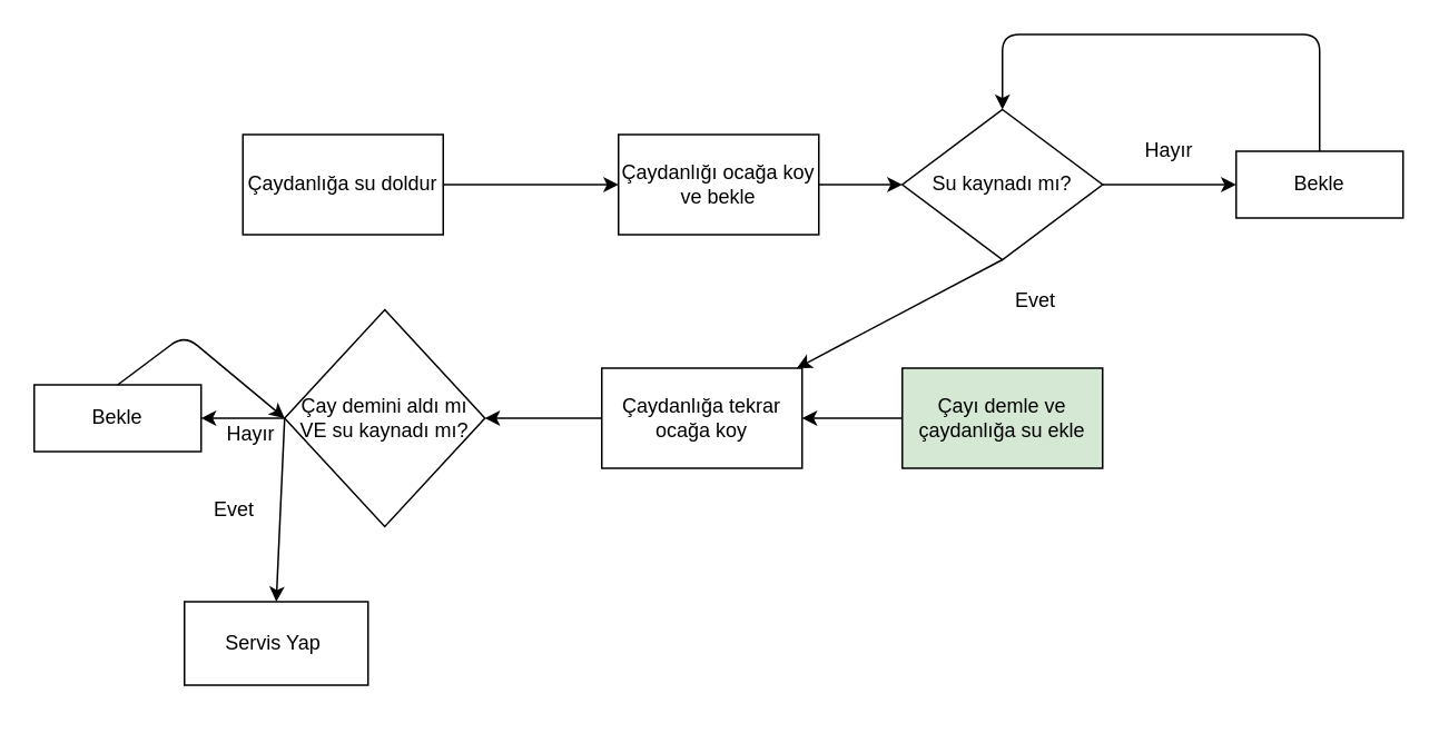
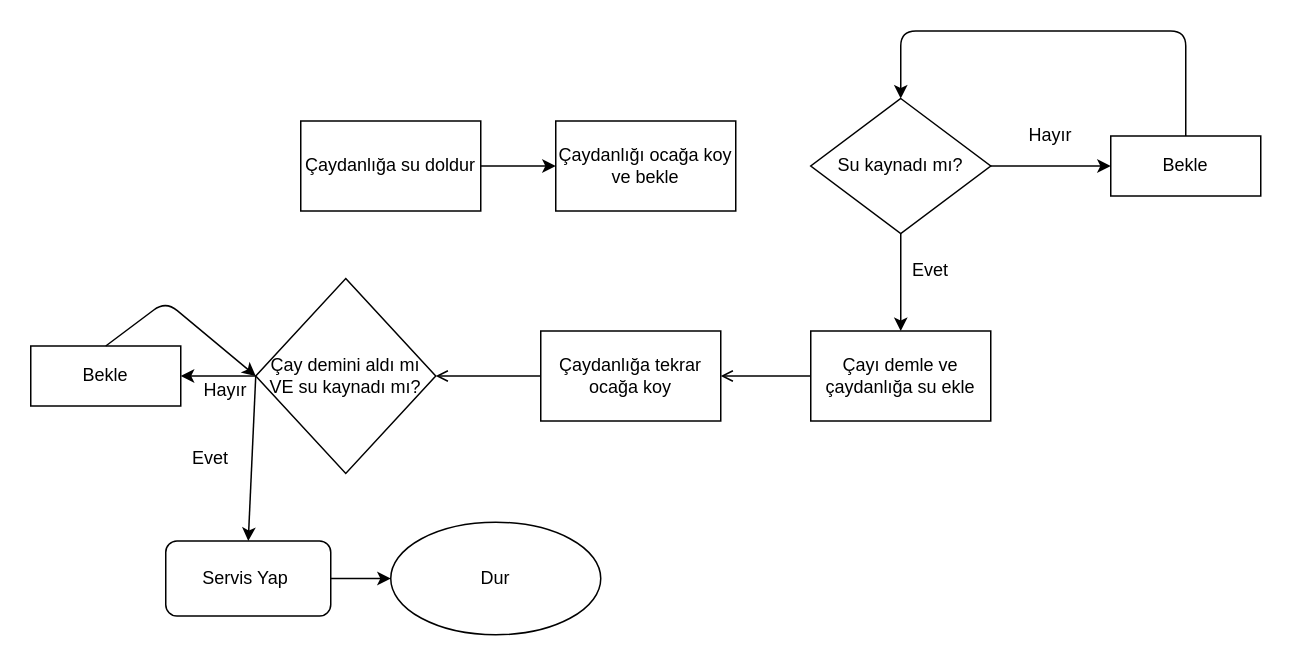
- <mxCell id="2" value="Çaydanlığa su doldur" style="rounded=0;whiteSpace=wrap;html=1;" vertex="1" parent="1"><mxGeometry x="145" y="80" width="120" height="60" as="geometry" /></mxCell>
+ <mxCell id="2" value="Çaydanlığa su doldur" style="rounded=0;whiteSpace=wrap;html=1;" vertex="1" parent="1"><mxGeometry x="200" y="80" width="120" height="60" as="geometry" /></mxCell>
- <mxCell id="6" value="" style="endArrow=classic;html=1;exitX=1;exitY=0.5;exitDx=0;exitDy=0;entryX=0;entryY=0.5;entryDx=0;entryDy=0;" edge="1" parent="1" source="4" target="5"><mxGeometry width="50" height="50" relative="1" as="geometry"><mxPoint x="540" y="90" as="sourcePoint" /><mxPoint x="590" y="40" as="targetPoint" /></mxGeometry></mxCell>
- <mxCell id="11" value="" style="endArrow=classic;html=1;exitX=0.5;exitY=1;exitDx=0;exitDy=0;" edge="1" parent="1" source="5" target="15"><mxGeometry width="50" height="50" relative="1" as="geometry"><mxPoint x="530" y="150" as="sourcePoint" /><mxPoint x="600" y="210" as="targetPoint" /></mxGeometry></mxCell>
+ <mxCell id="11" value="" style="endArrow=classic;html=1;exitX=0.5;exitY=1;exitDx=0;exitDy=0;entryX=0.5;entryY=0;entryDx=0;entryDy=0;" edge="1" parent="1" source="5" target="13"><mxGeometry width="50" height="50" relative="1" as="geometry"><mxPoint x="530" y="150" as="sourcePoint" /><mxPoint x="600" y="210" as="targetPoint" /></mxGeometry></mxCell>
- <mxCell id="16" value="" style="endArrow=classic;html=1;exitX=0;exitY=0.5;exitDx=0;exitDy=0;" edge="1" parent="1" source="15" target="17"><mxGeometry width="50" height="50" relative="1" as="geometry"><mxPoint x="250" y="300" as="sourcePoint" /><mxPoint x="300" y="250" as="targetPoint" /></mxGeometry></mxCell>
+ <mxCell id="16" value="" style="endArrow=open;html=1;exitX=0;exitY=0.5;exitDx=0;exitDy=0;" edge="1" parent="1" source="15" target="17"><mxGeometry width="50" height="50" relative="1" as="geometry"><mxPoint x="250" y="300" as="sourcePoint" /><mxPoint x="300" y="250" as="targetPoint" /></mxGeometry></mxCell>
- <mxCell id="14" value="" style="endArrow=classic;html=1;exitX=0;exitY=0.5;exitDx=0;exitDy=0;entryX=1;entryY=0.5;entryDx=0;entryDy=0;" edge="1" parent="1" source="13" target="15"><mxGeometry width="50" height="50" relative="1" as="geometry"><mxPoint x="420" y="275" as="sourcePoint" /><mxPoint x="450" y="250" as="targetPoint" /></mxGeometry></mxCell>
+ <mxCell id="14" value="" style="endArrow=open;html=1;exitX=0;exitY=0.5;exitDx=0;exitDy=0;entryX=1;entryY=0.5;entryDx=0;entryDy=0;" edge="1" parent="1" source="13" target="15"><mxGeometry width="50" height="50" relative="1" as="geometry"><mxPoint x="420" y="275" as="sourcePoint" /><mxPoint x="450" y="250" as="targetPoint" /></mxGeometry></mxCell>
- <mxCell id="13" value="Çayı demle ve çaydanlığa su ekle" style="rounded=0;whiteSpace=wrap;html=1;fillColor=#d5e8d4;" vertex="1" parent="1"><mxGeometry x="540" y="220" width="120" height="60" as="geometry" /></mxCell>
+ <mxCell id="13" value="Çayı demle ve çaydanlığa su ekle" style="rounded=0;whiteSpace=wrap;html=1;" vertex="1" parent="1"><mxGeometry x="540" y="220" width="120" height="60" as="geometry" /></mxCell>
- <mxCell id="24" value="Servis Yap&amp;nbsp;" style="rounded=0;whiteSpace=wrap;html=1;" vertex="1" parent="1"><mxGeometry x="110" y="360" width="110" height="50" as="geometry" /></mxCell>
+ <mxCell id="24" value="Servis Yap&amp;nbsp;" style="whiteSpace=wrap;html=1;rounded=1;" vertex="1" parent="1"><mxGeometry x="110" y="360" width="110" height="50" as="geometry" /></mxCell>
+ <mxCell id="26" value="" style="endArrow=classic;html=1;exitX=1;exitY=0.5;exitDx=0;exitDy=0;entryX=0;entryY=0.5;entryDx=0;entryDy=0;" edge="1" parent="1" source="24" target="25"><mxGeometry width="50" height="50" relative="1" as="geometry"><mxPoint x="240" y="400" as="sourcePoint" /><mxPoint x="290" y="350" as="targetPoint" /></mxGeometry></mxCell>
+ <mxCell id="25" value="Dur" style="ellipse;whiteSpace=wrap;html=1;" vertex="1" parent="1"><mxGeometry x="260" y="347.5" width="140" height="75" as="geometry" /></mxCell>
